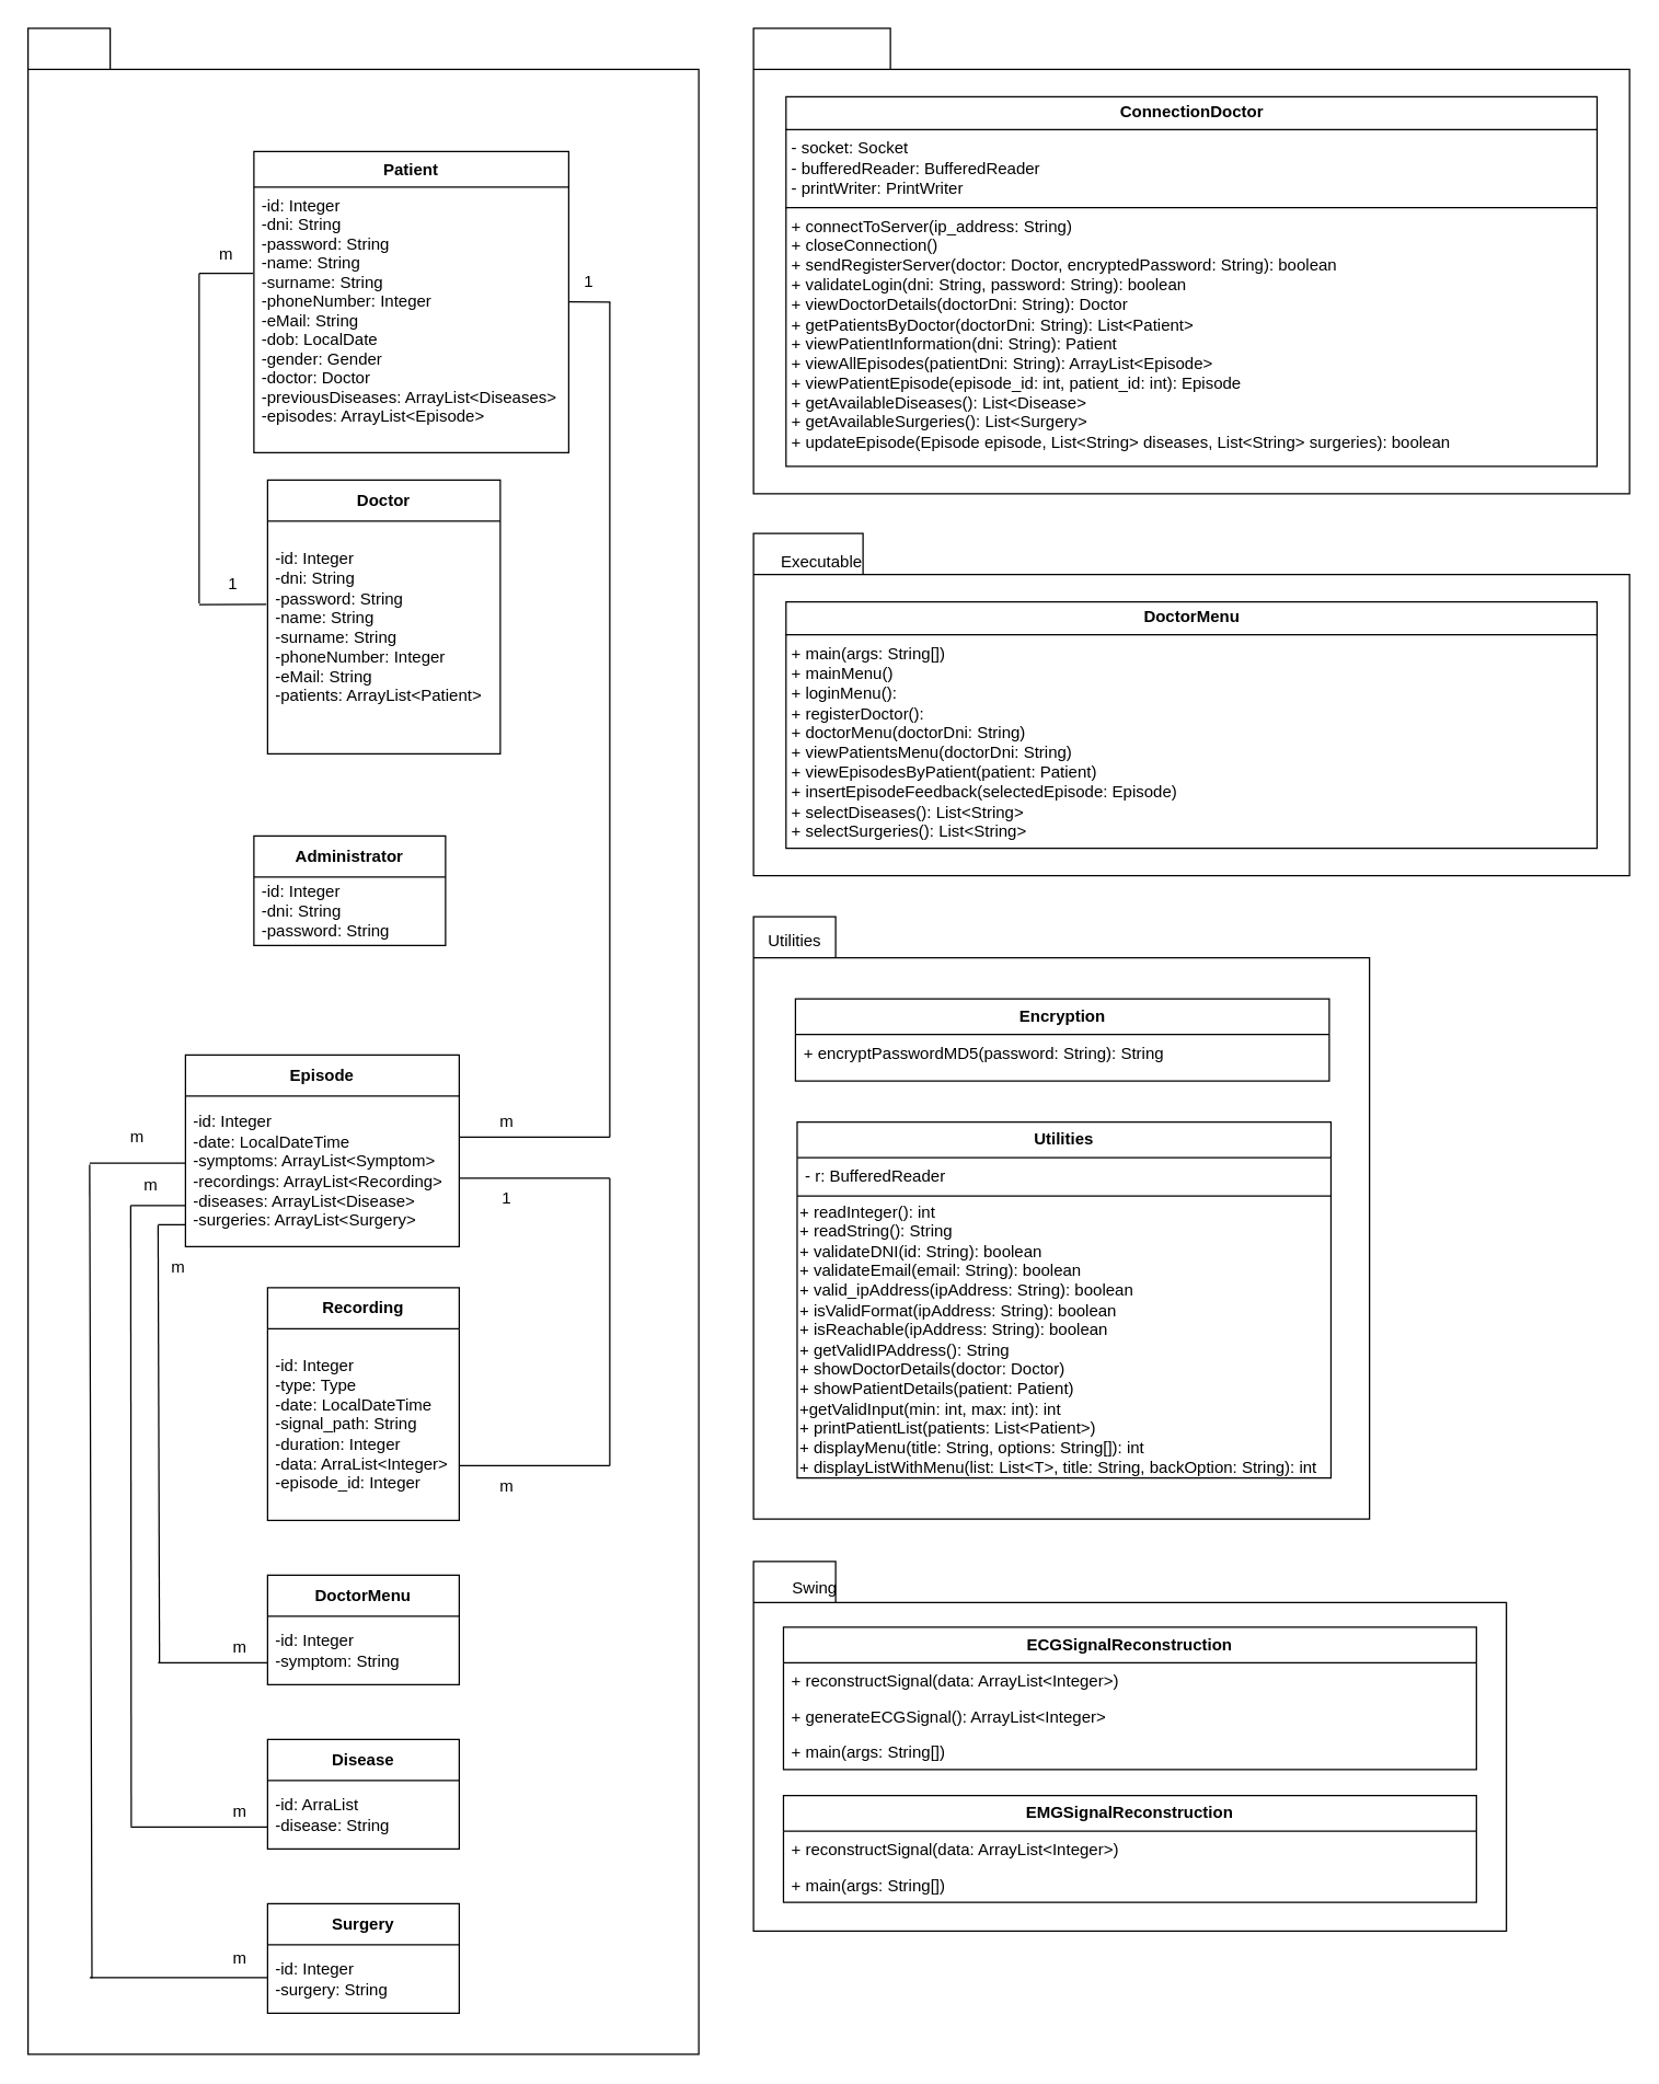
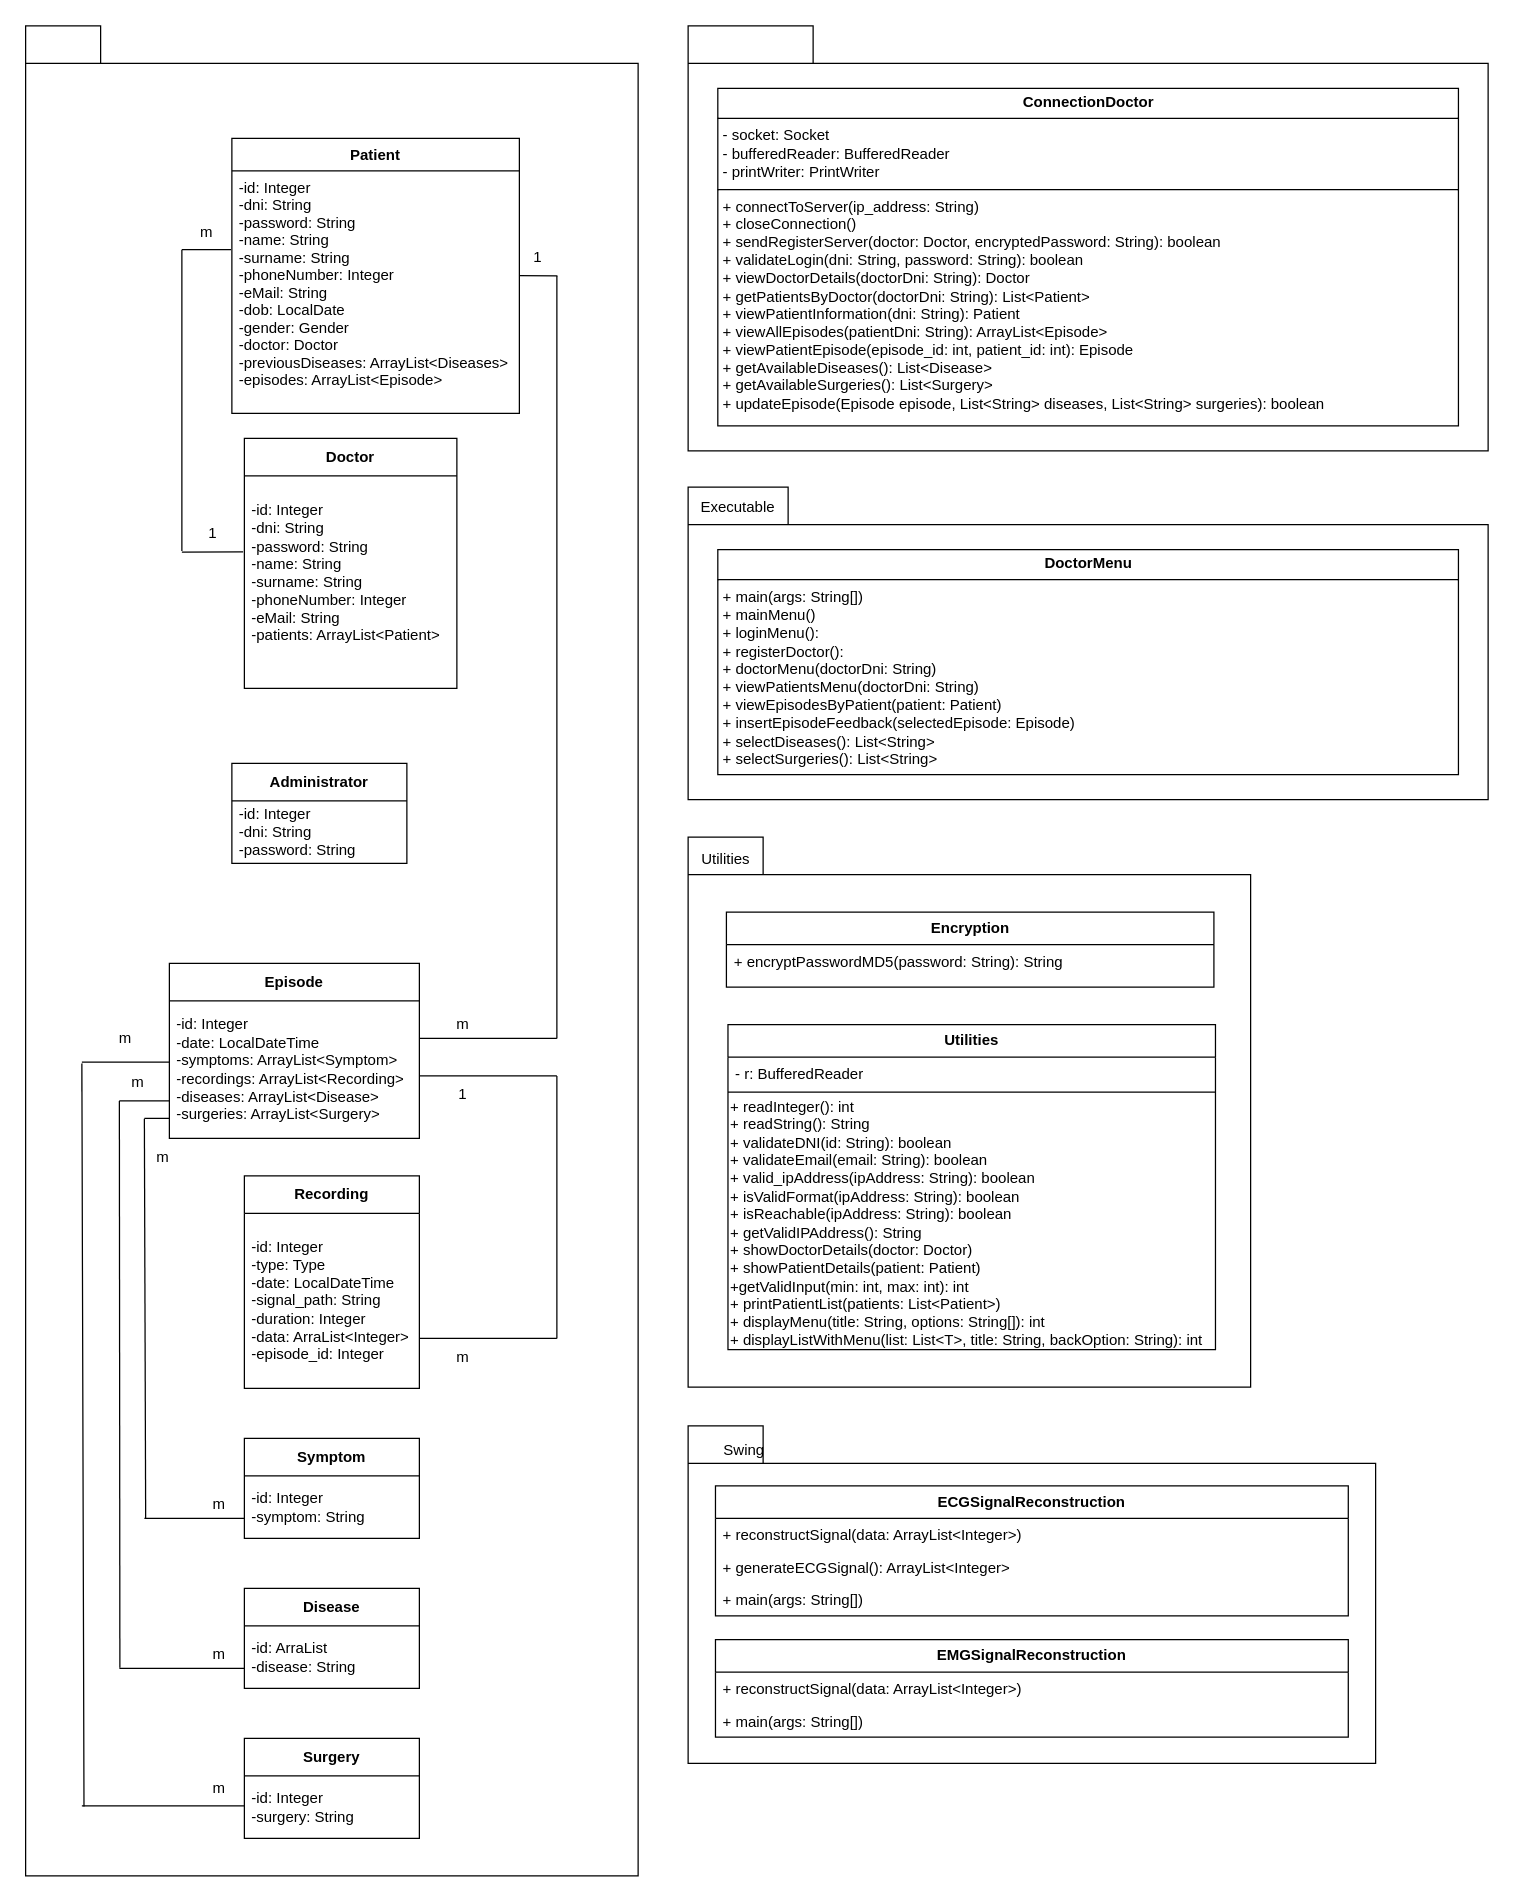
- <mxCell id="52" value="Executable" style="text;html=1;align=center;verticalAlign=middle;whiteSpace=wrap;rounded=0;" parent="1" vertex="1"><mxGeometry x="560" y="395" width="80" height="30" as="geometry" /></mxCell>
+ <mxCell id="52" value="Executable" style="text;html=1;align=center;verticalAlign=middle;whiteSpace=wrap;rounded=0;" parent="1" vertex="1"><mxGeometry x="550" y="390" width="80" height="30" as="geometry" /></mxCell>
- <mxCell id="24" value="&lt;b&gt;DoctorMenu&lt;/b&gt;" style="swimlane;fontStyle=0;childLayout=stackLayout;horizontal=1;startSize=30;horizontalStack=0;resizeParent=1;resizeParentMax=0;resizeLast=0;collapsible=1;marginBottom=0;whiteSpace=wrap;html=1;" parent="1" vertex="1"><mxGeometry x="195" y="1150" width="140" height="80" as="geometry" /></mxCell>
+ <mxCell id="24" value="&lt;b&gt;Symptom&lt;/b&gt;" style="swimlane;fontStyle=0;childLayout=stackLayout;horizontal=1;startSize=30;horizontalStack=0;resizeParent=1;resizeParentMax=0;resizeLast=0;collapsible=1;marginBottom=0;whiteSpace=wrap;html=1;" parent="1" vertex="1"><mxGeometry x="195" y="1150" width="140" height="80" as="geometry" /></mxCell>
